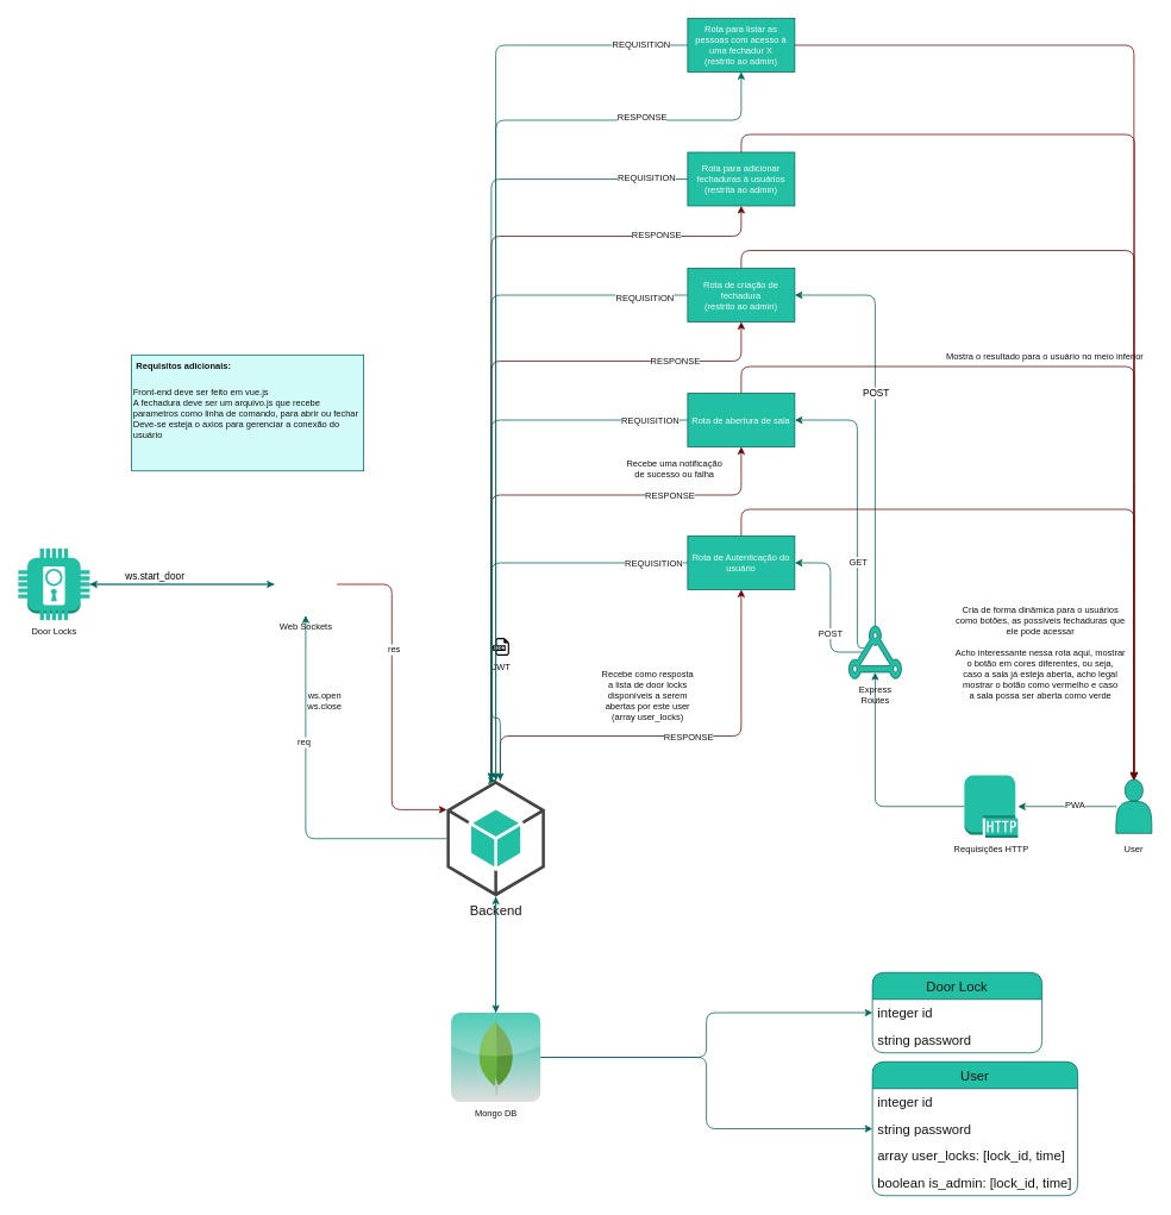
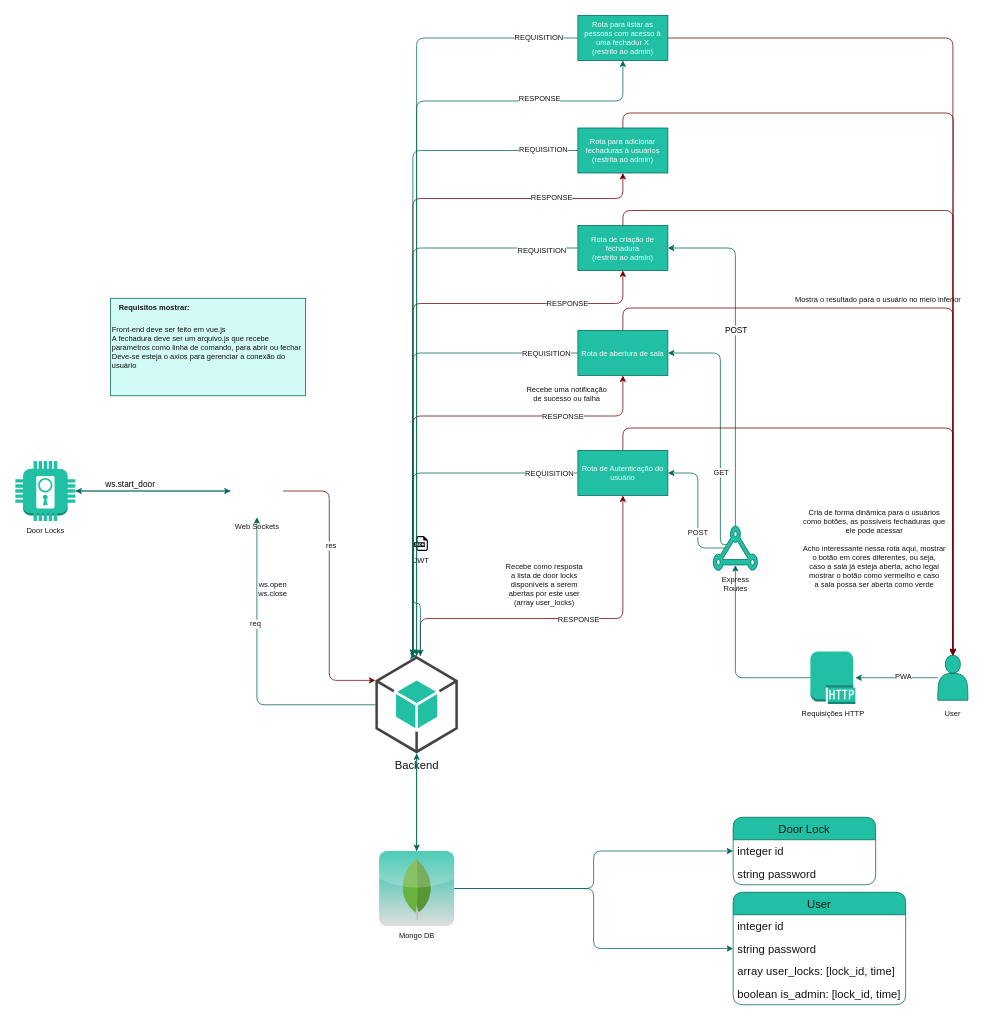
- <mxCell id="63" value="&lt;span style=&quot;&quot;&gt;Requisitos adicionais:&lt;/span&gt;" style="text;html=1;align=center;verticalAlign=middle;resizable=0;points=[];autosize=1;strokeColor=none;fillColor=none;fontSize=10;fontFamily=Helvetica;fontColor=#141414;fontStyle=1" parent="61" vertex="1"><mxGeometry width="130" height="30" as="geometry" /></mxCell>
+ <mxCell id="63" value="&lt;span style=&quot;&quot;&gt;Requisitos mostrar:&lt;/span&gt;" style="text;html=1;align=center;verticalAlign=middle;resizable=0;points=[];autosize=1;strokeColor=none;fillColor=none;fontSize=10;fontFamily=Helvetica;fontColor=#141414;fontStyle=1" parent="61" vertex="1"><mxGeometry width="130" height="30" as="geometry" /></mxCell>
